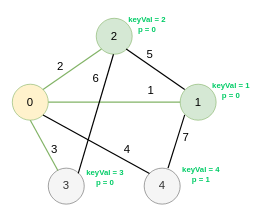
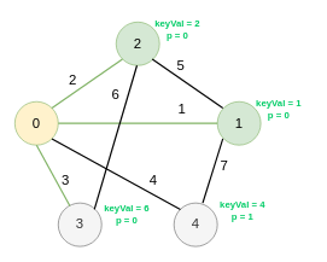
- <mxCell id="24" value="&lt;div style=&quot;font-size: 13px;&quot;&gt;&lt;font style=&quot;font-size: 13px;&quot; color=&quot;#00CC66&quot;&gt;&lt;b style=&quot;font-size: 13px;&quot;&gt;&lt;font style=&quot;font-size: 13px;&quot;&gt;keyVal = 3&lt;/font&gt;&lt;/b&gt;&lt;/font&gt;&lt;/div&gt;&lt;div style=&quot;font-size: 13px;&quot;&gt;&lt;font style=&quot;font-size: 13px;&quot; color=&quot;#00CC66&quot;&gt;&lt;b style=&quot;font-size: 13px;&quot;&gt;&lt;font style=&quot;font-size: 13px;&quot;&gt;p = 0&lt;/font&gt;&lt;/b&gt;&lt;/font&gt;&lt;/div&gt;" style="text;html=1;strokeColor=none;fillColor=none;align=center;verticalAlign=middle;whiteSpace=wrap;rounded=0;fontSize=13;fontColor=#000000;" vertex="1" parent="1"><mxGeometry x="130" y="280" width="90" height="30" as="geometry" /></mxCell>
+ <mxCell id="24" value="&lt;div style=&quot;font-size: 13px;&quot;&gt;&lt;font style=&quot;font-size: 13px;&quot; color=&quot;#00CC66&quot;&gt;&lt;b style=&quot;font-size: 13px;&quot;&gt;&lt;font style=&quot;font-size: 13px;&quot;&gt;keyVal = 6&lt;/font&gt;&lt;/b&gt;&lt;/font&gt;&lt;/div&gt;&lt;div style=&quot;font-size: 13px;&quot;&gt;&lt;font style=&quot;font-size: 13px;&quot; color=&quot;#00CC66&quot;&gt;&lt;b style=&quot;font-size: 13px;&quot;&gt;&lt;font style=&quot;font-size: 13px;&quot;&gt;p = 0&lt;/font&gt;&lt;/b&gt;&lt;/font&gt;&lt;/div&gt;" style="text;html=1;strokeColor=none;fillColor=none;align=center;verticalAlign=middle;whiteSpace=wrap;rounded=0;fontSize=13;fontColor=#000000;" vertex="1" parent="1"><mxGeometry x="130" y="280" width="90" height="30" as="geometry" /></mxCell>
